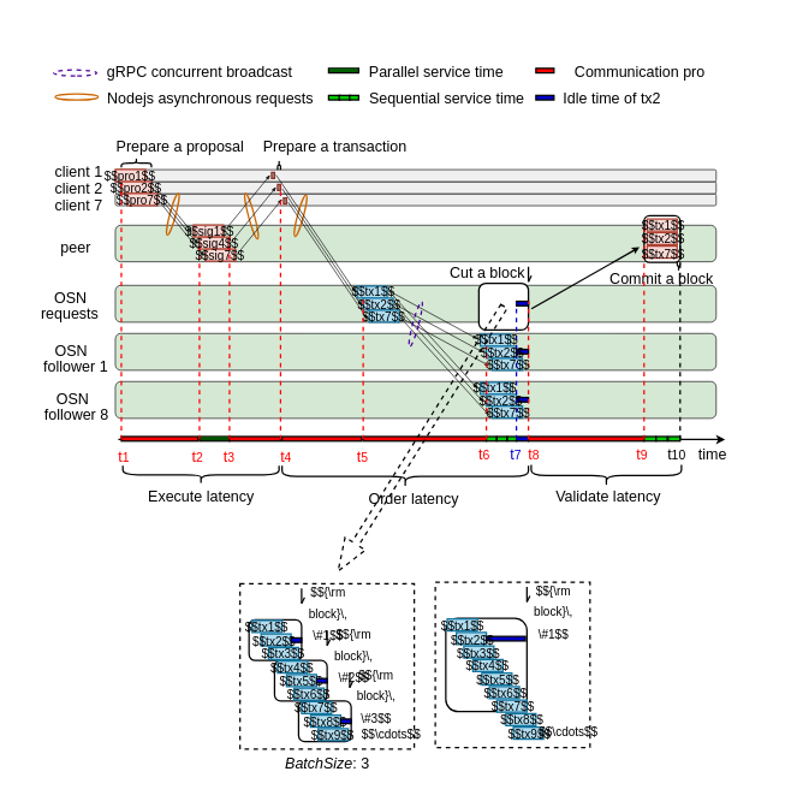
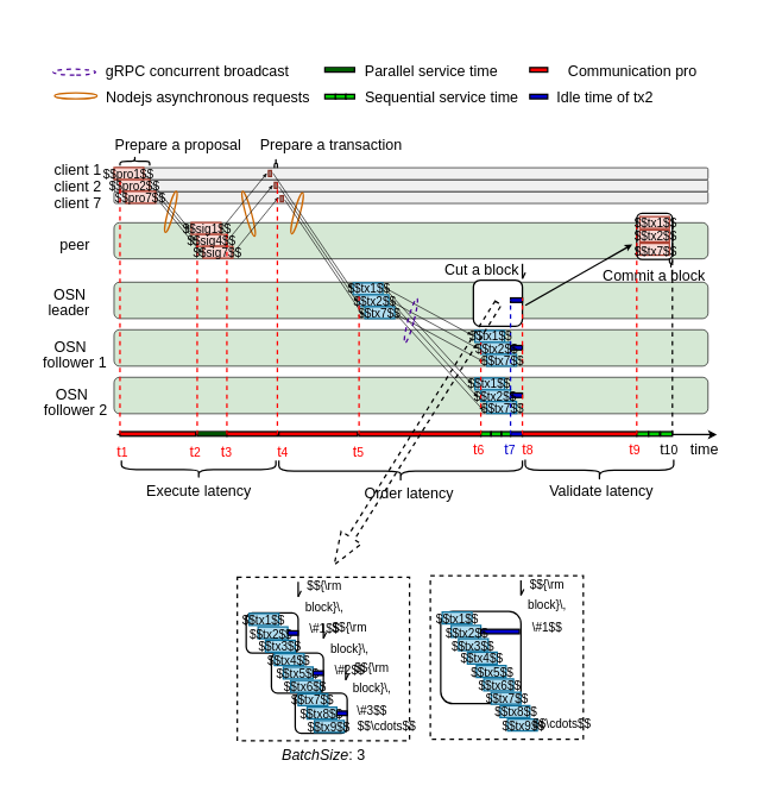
- <mxCell id="94" value="&lt;h6 style=&quot;&quot;&gt;&lt;font style=&quot;font-weight: normal; font-size: 10px;&quot;&gt;requests&lt;/font&gt;&lt;/h6&gt;" style="text;html=1;strokeColor=none;fillColor=none;align=center;verticalAlign=middle;whiteSpace=wrap;rounded=0;shadow=0;" vertex="1" parent="1"><mxGeometry x="28" y="180" width="36.25" height="55" as="geometry" /></mxCell>
+ <mxCell id="94" value="&lt;h6 style=&quot;&quot;&gt;&lt;font style=&quot;font-weight: normal; font-size: 10px;&quot;&gt;leader&lt;/font&gt;&lt;/h6&gt;" style="text;html=1;strokeColor=none;fillColor=none;align=center;verticalAlign=middle;whiteSpace=wrap;rounded=0;shadow=0;" vertex="1" parent="1"><mxGeometry x="28" y="180" width="36.25" height="55" as="geometry" /></mxCell>
- <mxCell id="97" value="&lt;h6 style=&quot;&quot;&gt;&lt;font style=&quot;font-weight: normal; font-size: 10px;&quot;&gt;follower 8&lt;/font&gt;&lt;/h6&gt;" style="text;html=1;strokeColor=none;fillColor=none;align=center;verticalAlign=middle;whiteSpace=wrap;rounded=0;shadow=0;" vertex="1" parent="1"><mxGeometry x="27" y="247" width="47.25" height="55" as="geometry" /></mxCell>
+ <mxCell id="97" value="&lt;h6 style=&quot;&quot;&gt;&lt;font style=&quot;font-weight: normal; font-size: 10px;&quot;&gt;follower 2&lt;/font&gt;&lt;/h6&gt;" style="text;html=1;strokeColor=none;fillColor=none;align=center;verticalAlign=middle;whiteSpace=wrap;rounded=0;shadow=0;" vertex="1" parent="1"><mxGeometry x="27" y="247" width="47.25" height="55" as="geometry" /></mxCell>
